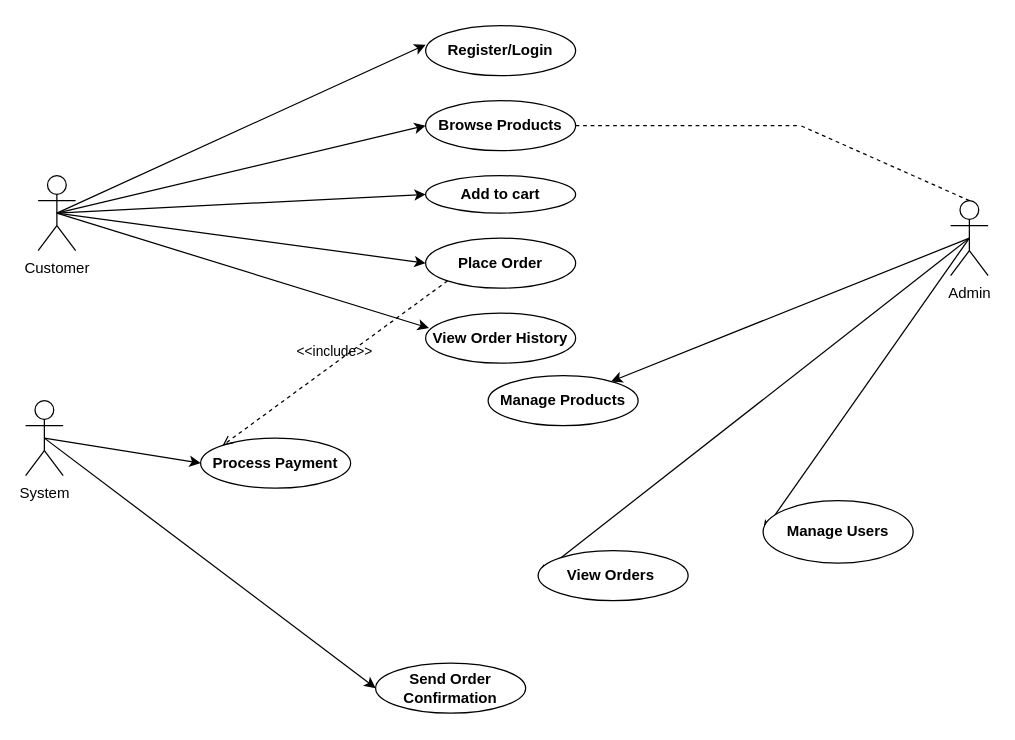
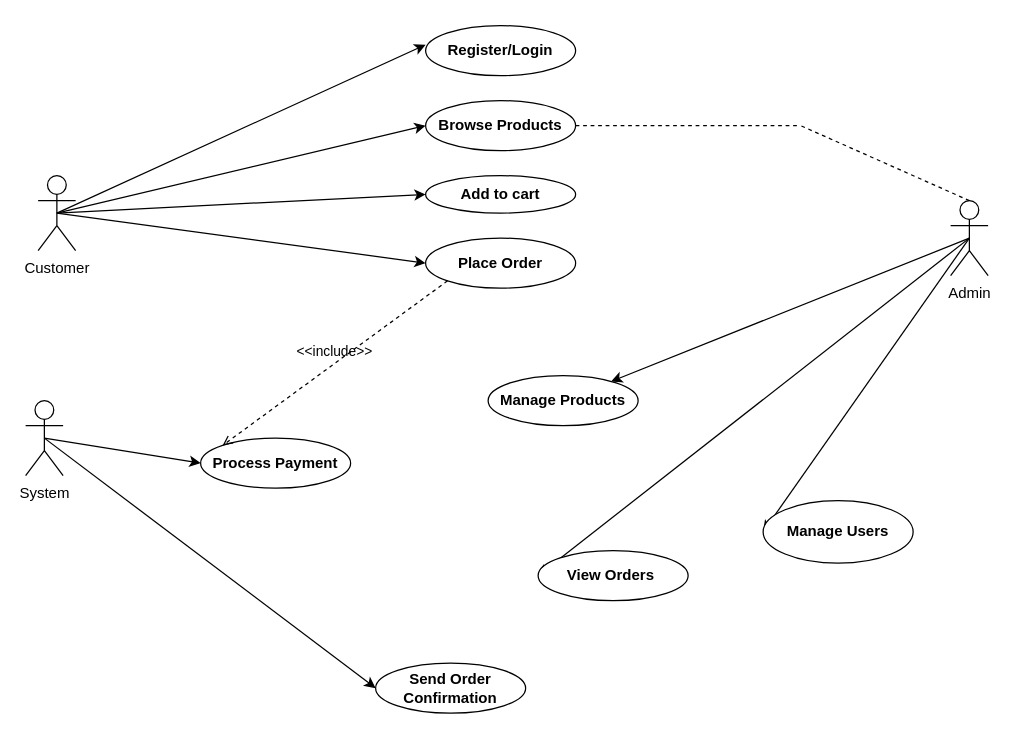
- <mxCell id="19" style="edgeStyle=none;html=1;exitX=0.5;exitY=0.5;exitDx=0;exitDy=0;exitPerimeter=0;entryX=0.022;entryY=0.3;entryDx=0;entryDy=0;entryPerimeter=0;" parent="1" source="5" target="17" edge="1"><mxGeometry relative="1" as="geometry" /></mxCell>
- <mxCell id="17" value="&lt;b&gt;View Order History&lt;/b&gt;" style="ellipse;whiteSpace=wrap;html=1;" parent="1" vertex="1"><mxGeometry x="340" y="250" width="120" height="40" as="geometry" /></mxCell>
